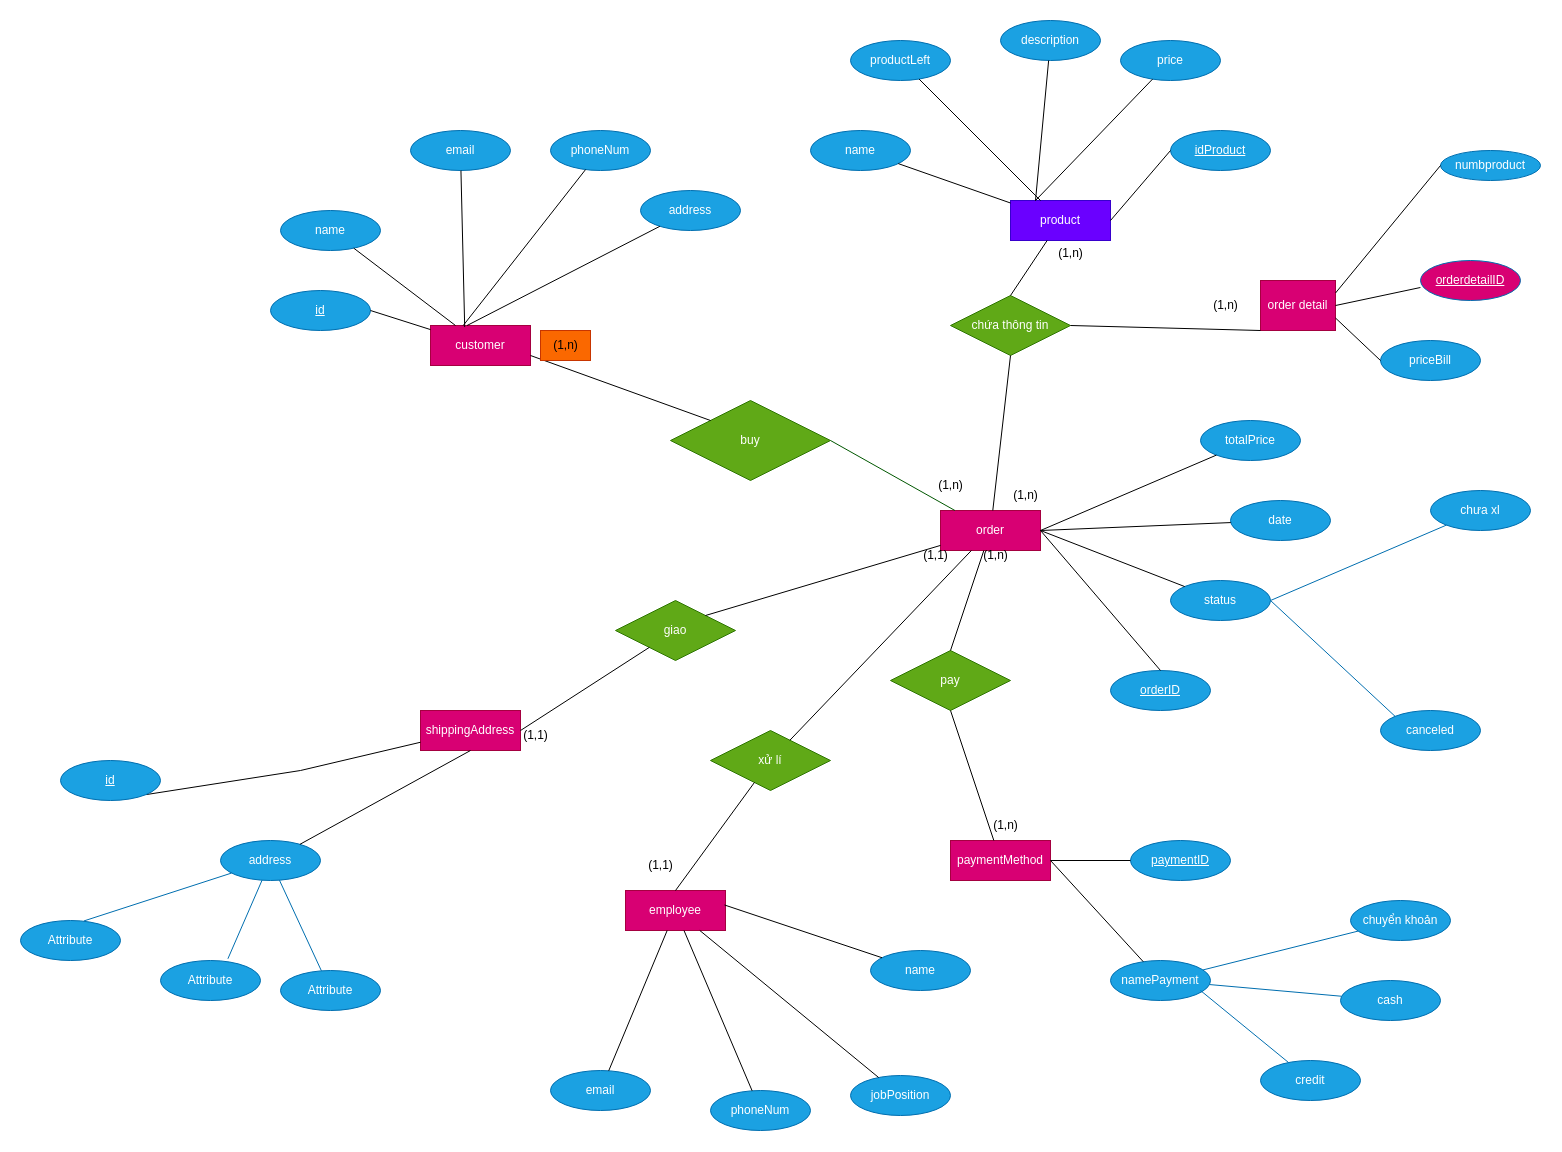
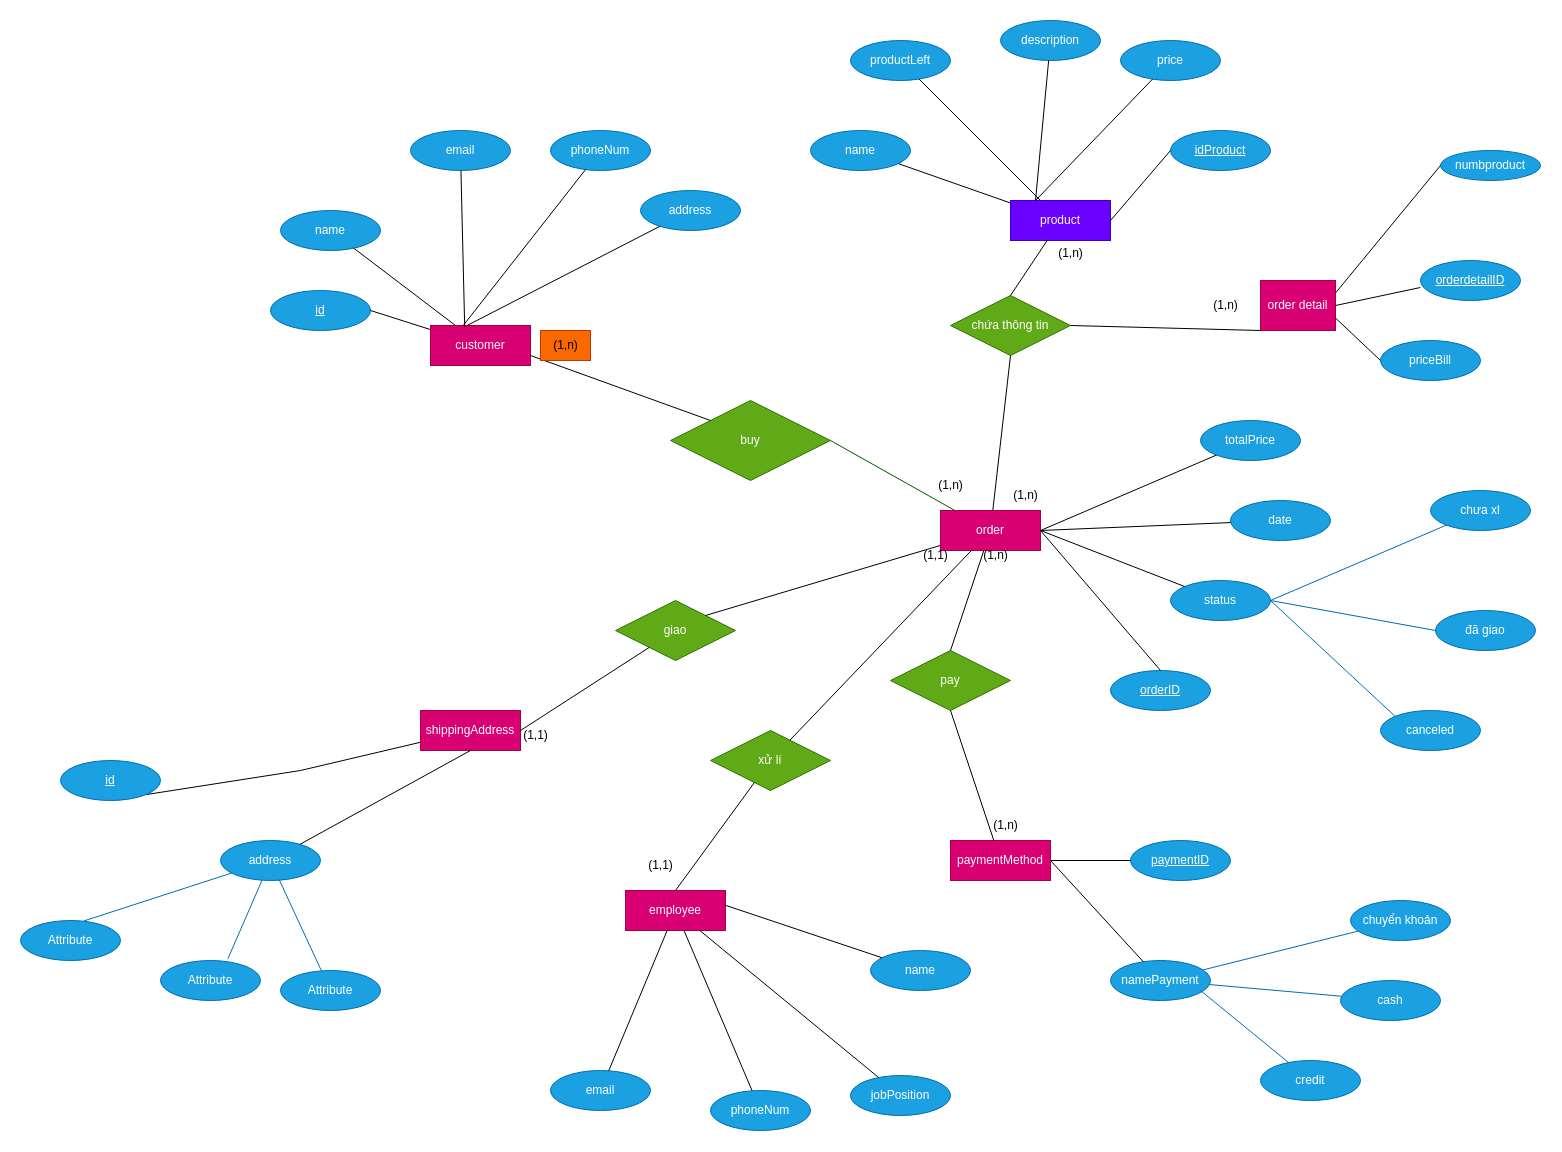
- <mxCell id="76" value="orderdetailID" style="ellipse;whiteSpace=wrap;html=1;align=center;fontStyle=4;fillColor=#d80073;fontColor=#ffffff;strokeColor=#006EAF;" parent="1" vertex="1"><mxGeometry x="1420" y="260" width="100" height="40" as="geometry" /></mxCell>
+ <mxCell id="76" value="orderdetailID" style="ellipse;whiteSpace=wrap;html=1;align=center;fontStyle=4;fillColor=#1ba1e2;fontColor=#ffffff;strokeColor=#006EAF;" parent="1" vertex="1"><mxGeometry x="1420" y="260" width="100" height="40" as="geometry" /></mxCell>
+ <mxCell id="42" value="" style="endArrow=none;html=1;rounded=0;exitX=1;exitY=0.5;exitDx=0;exitDy=0;entryX=0;entryY=0.5;entryDx=0;entryDy=0;fillColor=#1ba1e2;strokeColor=#006EAF;" parent="1" source="31" target="39" edge="1"><mxGeometry relative="1" as="geometry"><mxPoint x="1240" y="650" as="sourcePoint" /><mxPoint x="1400" y="650" as="targetPoint" /></mxGeometry></mxCell>
+ <mxCell id="39" value="đã giao" style="ellipse;whiteSpace=wrap;html=1;align=center;fillColor=#1ba1e2;fontColor=#ffffff;strokeColor=#006EAF;" parent="1" vertex="1"><mxGeometry x="1435" y="610" width="100" height="40" as="geometry" /></mxCell>
